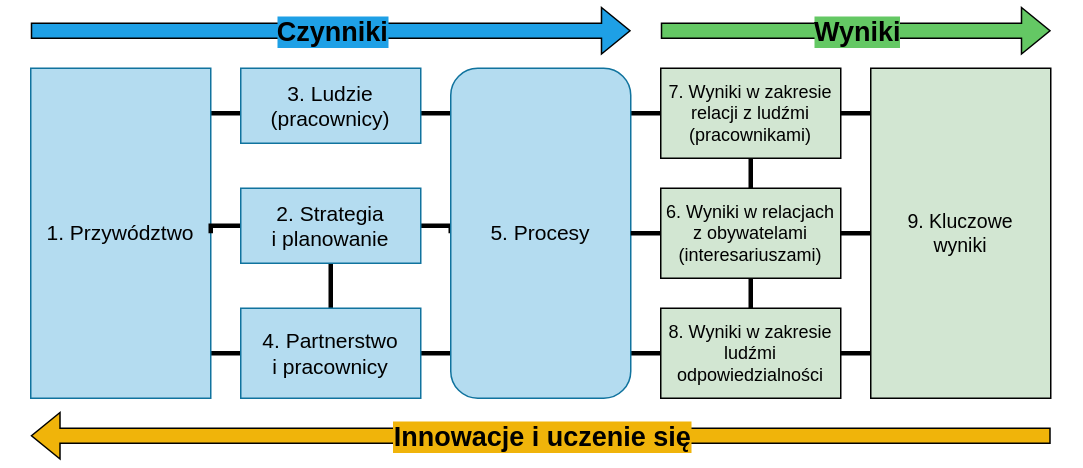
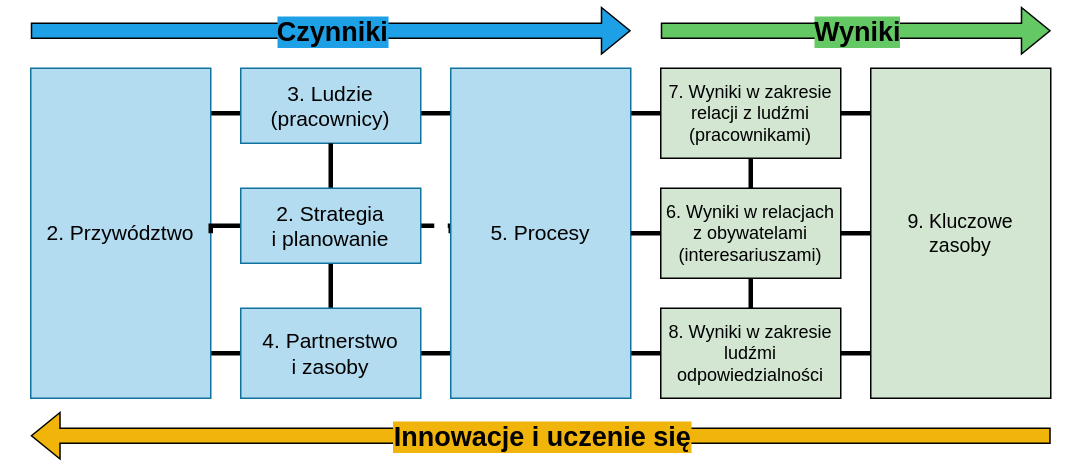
+ <mxCell id="8" value="" style="edgeStyle=orthogonalEdgeStyle;rounded=0;orthogonalLoop=1;jettySize=auto;html=1;endArrow=none;endFill=0;strokeWidth=3;" edge="1" parent="1" source="10" target="5"><mxGeometry relative="1" as="geometry" /></mxCell>
- <mxCell id="7" value="" style="edgeStyle=orthogonalEdgeStyle;rounded=0;orthogonalLoop=1;jettySize=auto;html=1;endArrow=none;endFill=0;strokeWidth=3;" edge="1" parent="1" source="10" target="12"><mxGeometry relative="1" as="geometry" /></mxCell>
+ <mxCell id="7" value="" style="edgeStyle=orthogonalEdgeStyle;rounded=0;orthogonalLoop=1;jettySize=auto;html=1;endArrow=none;endFill=0;strokeWidth=3;dashed=1;" edge="1" parent="1" source="10" target="12"><mxGeometry relative="1" as="geometry" /></mxCell>
- <mxCell id="4" value="1. Przywództwo" style="rounded=0;whiteSpace=wrap;html=1;fontSize=14;fillColor=#b4dcf0;strokeColor=#10739e;" vertex="1" parent="1"><mxGeometry x="20" y="45" width="120" height="220" as="geometry" /></mxCell>
+ <mxCell id="4" value="2. Przywództwo" style="rounded=0;whiteSpace=wrap;html=1;fontSize=14;fillColor=#b4dcf0;strokeColor=#10739e;" vertex="1" parent="1"><mxGeometry x="20" y="45" width="120" height="220" as="geometry" /></mxCell>
- <mxCell id="12" value="5. Procesy" style="whiteSpace=wrap;html=1;fontSize=14;fillColor=#b4dcf0;strokeColor=#10739e;rounded=1;" vertex="1" parent="1"><mxGeometry x="300" y="45" width="120" height="220" as="geometry" /></mxCell>
+ <mxCell id="12" value="5. Procesy" style="rounded=0;whiteSpace=wrap;html=1;fontSize=14;fillColor=#b4dcf0;strokeColor=#10739e;" vertex="1" parent="1"><mxGeometry x="300" y="45" width="120" height="220" as="geometry" /></mxCell>
- <mxCell id="19" value="9. Kluczowe &lt;br style=&quot;font-size: 14px;&quot;&gt;wyniki" style="rounded=0;whiteSpace=wrap;html=1;fontSize=13;fillColor=#d2e6d2;gradientColor=none;strokeColor=#000000;" vertex="1" parent="1"><mxGeometry x="580" y="45" width="120" height="220" as="geometry" /></mxCell>
+ <mxCell id="19" value="9. Kluczowe &lt;br style=&quot;font-size: 14px;&quot;&gt;zasoby" style="rounded=0;whiteSpace=wrap;html=1;fontSize=13;fillColor=#d2e6d2;gradientColor=none;strokeColor=#000000;" vertex="1" parent="1"><mxGeometry x="580" y="45" width="120" height="220" as="geometry" /></mxCell>
- <mxCell id="11" value="4. Partnerstwo &lt;br style=&quot;font-size: 14px;&quot;&gt;i pracownicy" style="rounded=0;whiteSpace=wrap;html=1;fontSize=14;fillColor=#b4dcf0;strokeColor=#10739e;" vertex="1" parent="1"><mxGeometry x="160" y="205" width="120" height="60" as="geometry" /></mxCell>
+ <mxCell id="11" value="4. Partnerstwo &lt;br style=&quot;font-size: 14px;&quot;&gt;i zasoby" style="rounded=0;whiteSpace=wrap;html=1;fontSize=14;fillColor=#b4dcf0;strokeColor=#10739e;" vertex="1" parent="1"><mxGeometry x="160" y="205" width="120" height="60" as="geometry" /></mxCell>
